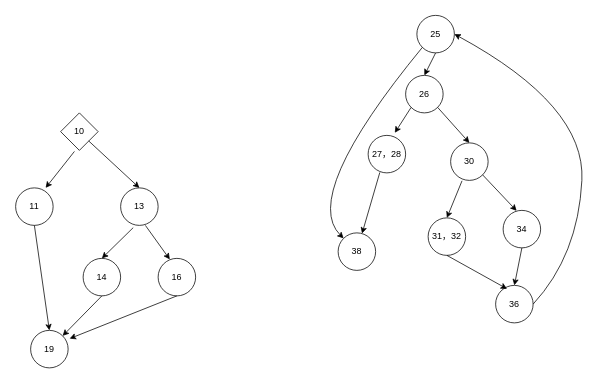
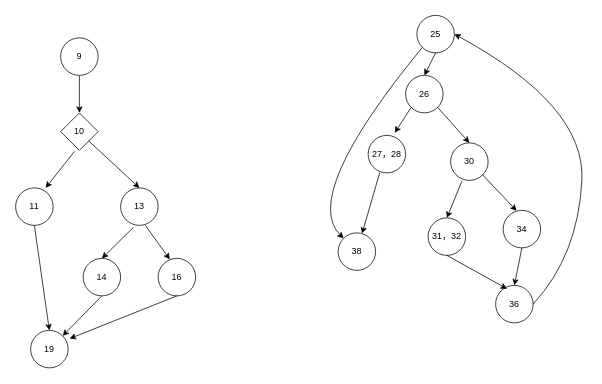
+ <mxCell id="3" value="9" style="ellipse;whiteSpace=wrap;html=1;aspect=fixed;" vertex="1" parent="1"><mxGeometry x="80" y="50" width="50" height="50" as="geometry" /></mxCell>
+ <mxCell id="2" style="edgeStyle=orthogonalEdgeStyle;rounded=0;orthogonalLoop=1;jettySize=auto;html=1;exitX=0.5;exitY=1;exitDx=0;exitDy=0;" edge="1" parent="1" source="3" target="4"><mxGeometry relative="1" as="geometry" /></mxCell>
